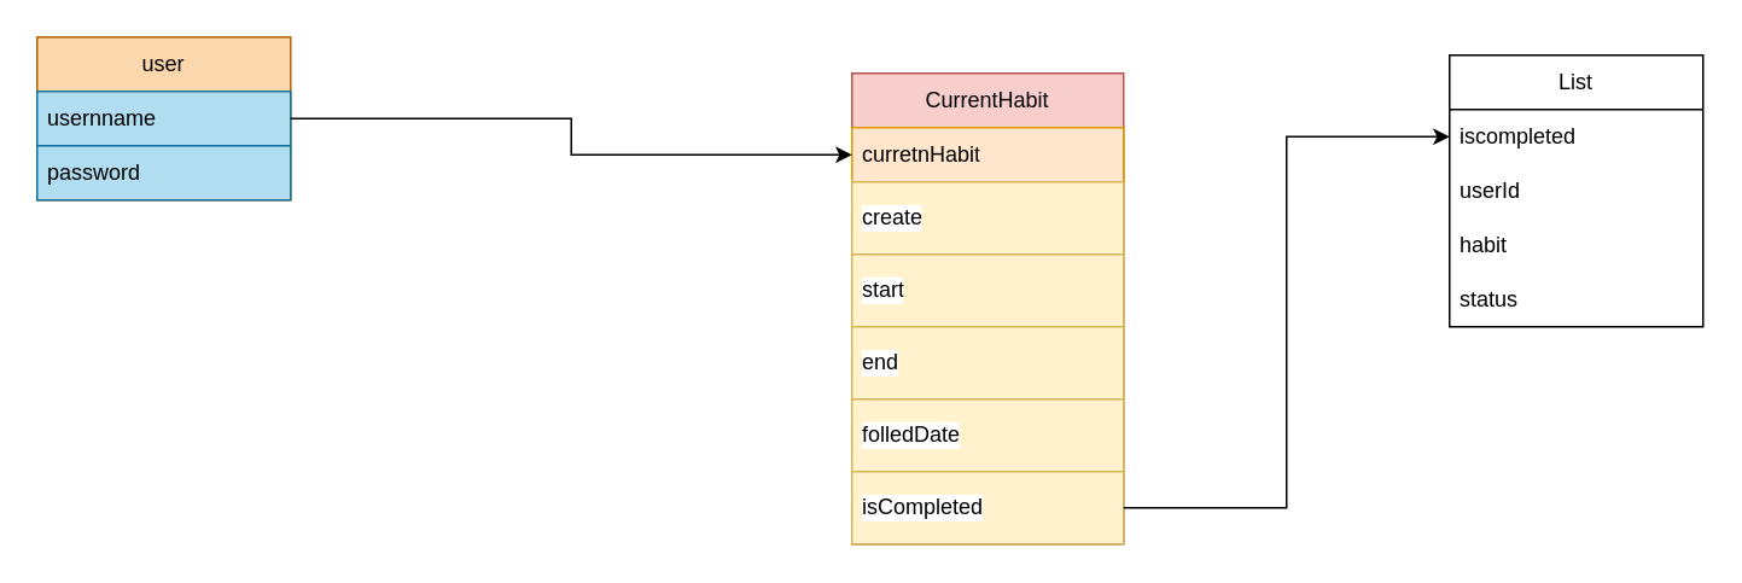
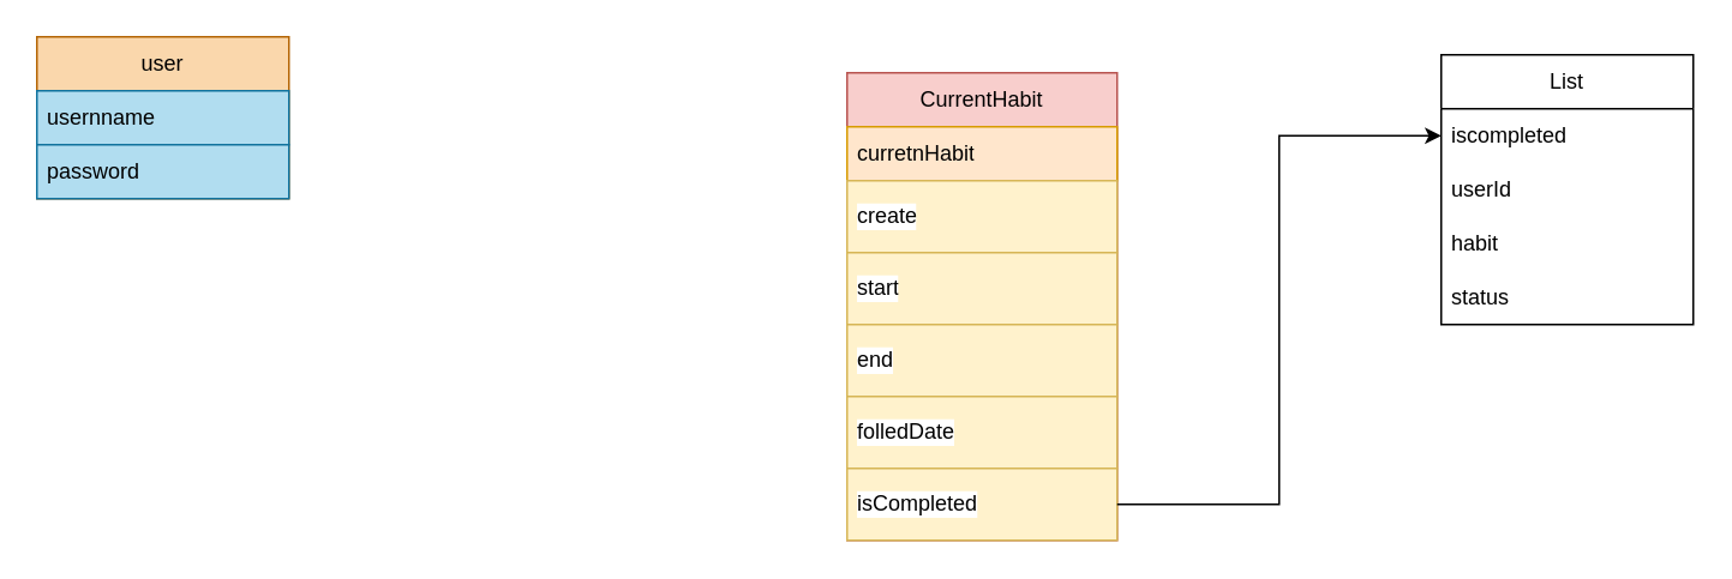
- <mxCell id="12" style="edgeStyle=orthogonalEdgeStyle;rounded=0;orthogonalLoop=1;jettySize=auto;html=1;exitX=1;exitY=0.5;exitDx=0;exitDy=0;entryX=0;entryY=0.5;entryDx=0;entryDy=0;" parent="1" source="3" target="6" edge="1"><mxGeometry relative="1" as="geometry" /></mxCell>
